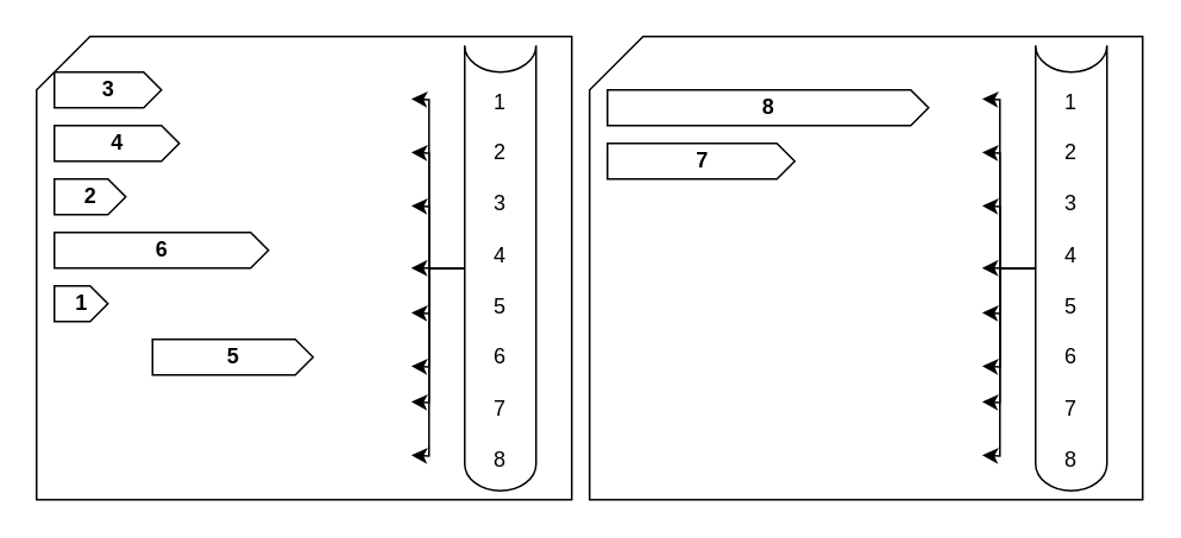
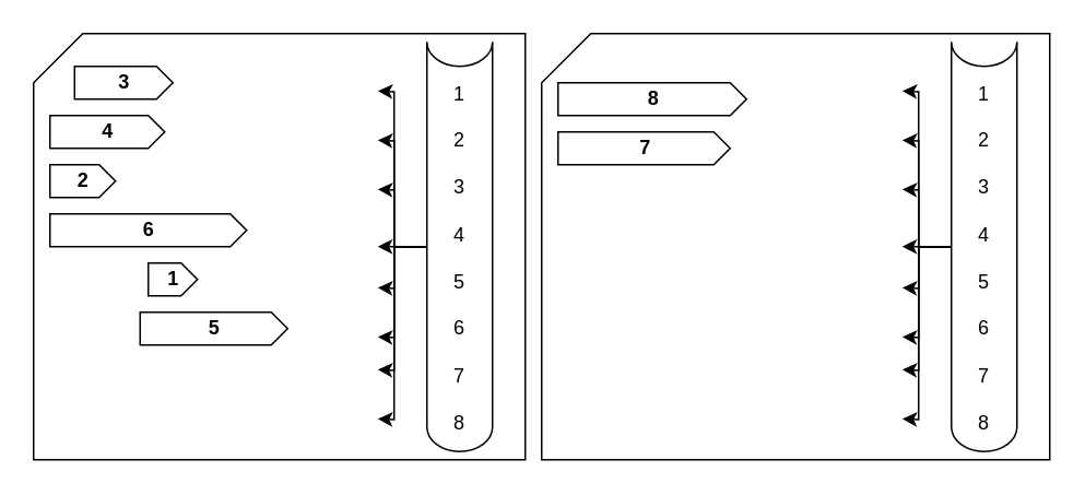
- <mxCell id="4" value="3" style="html=1;shadow=0;dashed=0;align=center;verticalAlign=middle;shape=mxgraph.arrows2.arrow;dy=0;dx=10;notch=0;fontStyle=1" parent="1" vertex="1"><mxGeometry x="30" y="40" width="60" height="20" as="geometry" /></mxCell>
+ <mxCell id="4" value="3" style="html=1;shadow=0;dashed=0;align=center;verticalAlign=middle;shape=mxgraph.arrows2.arrow;dy=0;dx=10;notch=0;fontStyle=1" parent="1" vertex="1"><mxGeometry x="45" y="40" width="60" height="20" as="geometry" /></mxCell>
- <mxCell id="10" value="&lt;b&gt;8&lt;/b&gt;" style="html=1;shadow=0;dashed=0;align=center;verticalAlign=middle;shape=mxgraph.arrows2.arrow;dy=0;dx=10;notch=0;" parent="1" vertex="1"><mxGeometry x="340" y="50" width="180" height="20" as="geometry" /></mxCell>
+ <mxCell id="10" value="&lt;b&gt;8&lt;/b&gt;" style="html=1;shadow=0;dashed=0;align=center;verticalAlign=middle;shape=mxgraph.arrows2.arrow;dy=0;dx=10;notch=0;" parent="1" vertex="1"><mxGeometry x="340" y="50" width="115" height="20" as="geometry" /></mxCell>
- <mxCell id="8" value="&lt;b&gt;1&lt;/b&gt;" style="html=1;shadow=0;dashed=0;align=center;verticalAlign=middle;shape=mxgraph.arrows2.arrow;dy=0;dx=10;notch=0;" parent="1" vertex="1"><mxGeometry x="30" y="160" width="30" height="20" as="geometry" /></mxCell>
+ <mxCell id="8" value="&lt;b&gt;1&lt;/b&gt;" style="html=1;shadow=0;dashed=0;align=center;verticalAlign=middle;shape=mxgraph.arrows2.arrow;dy=0;dx=10;notch=0;" parent="1" vertex="1"><mxGeometry x="90" y="160" width="30" height="20" as="geometry" /></mxCell>
